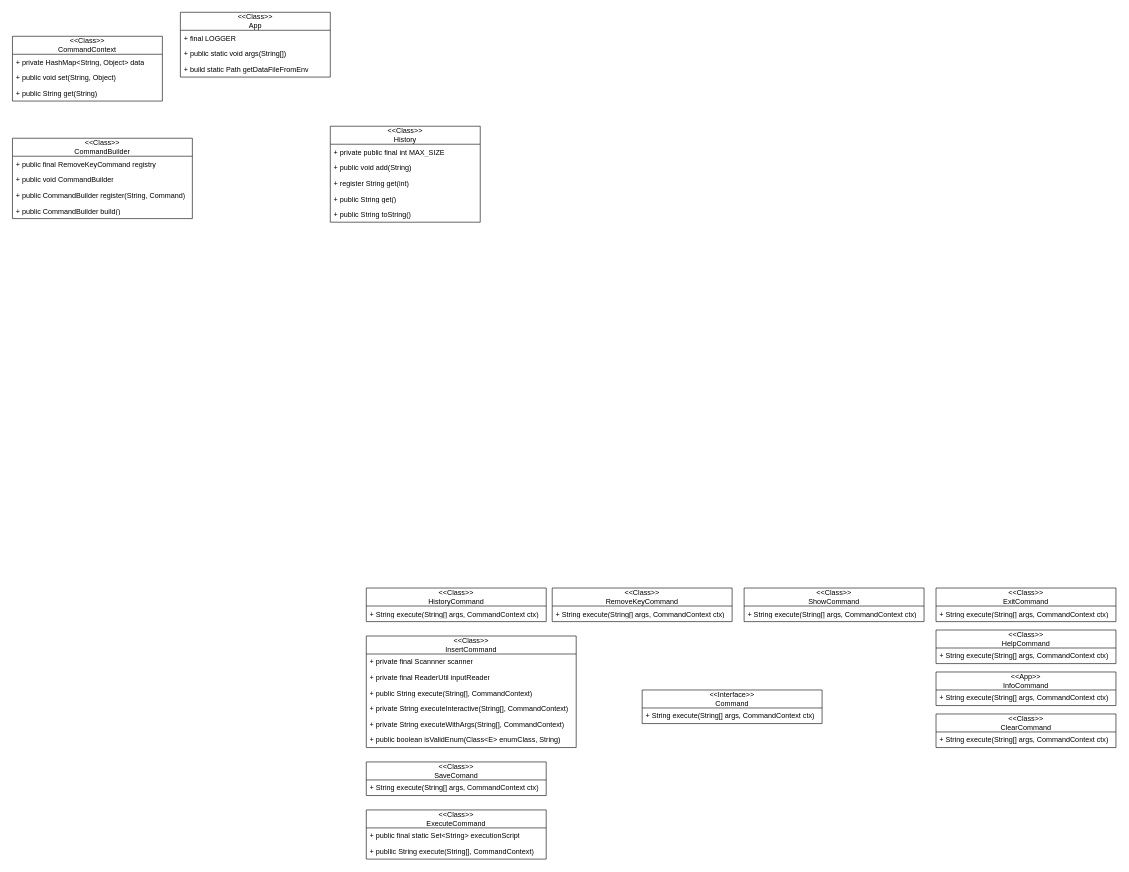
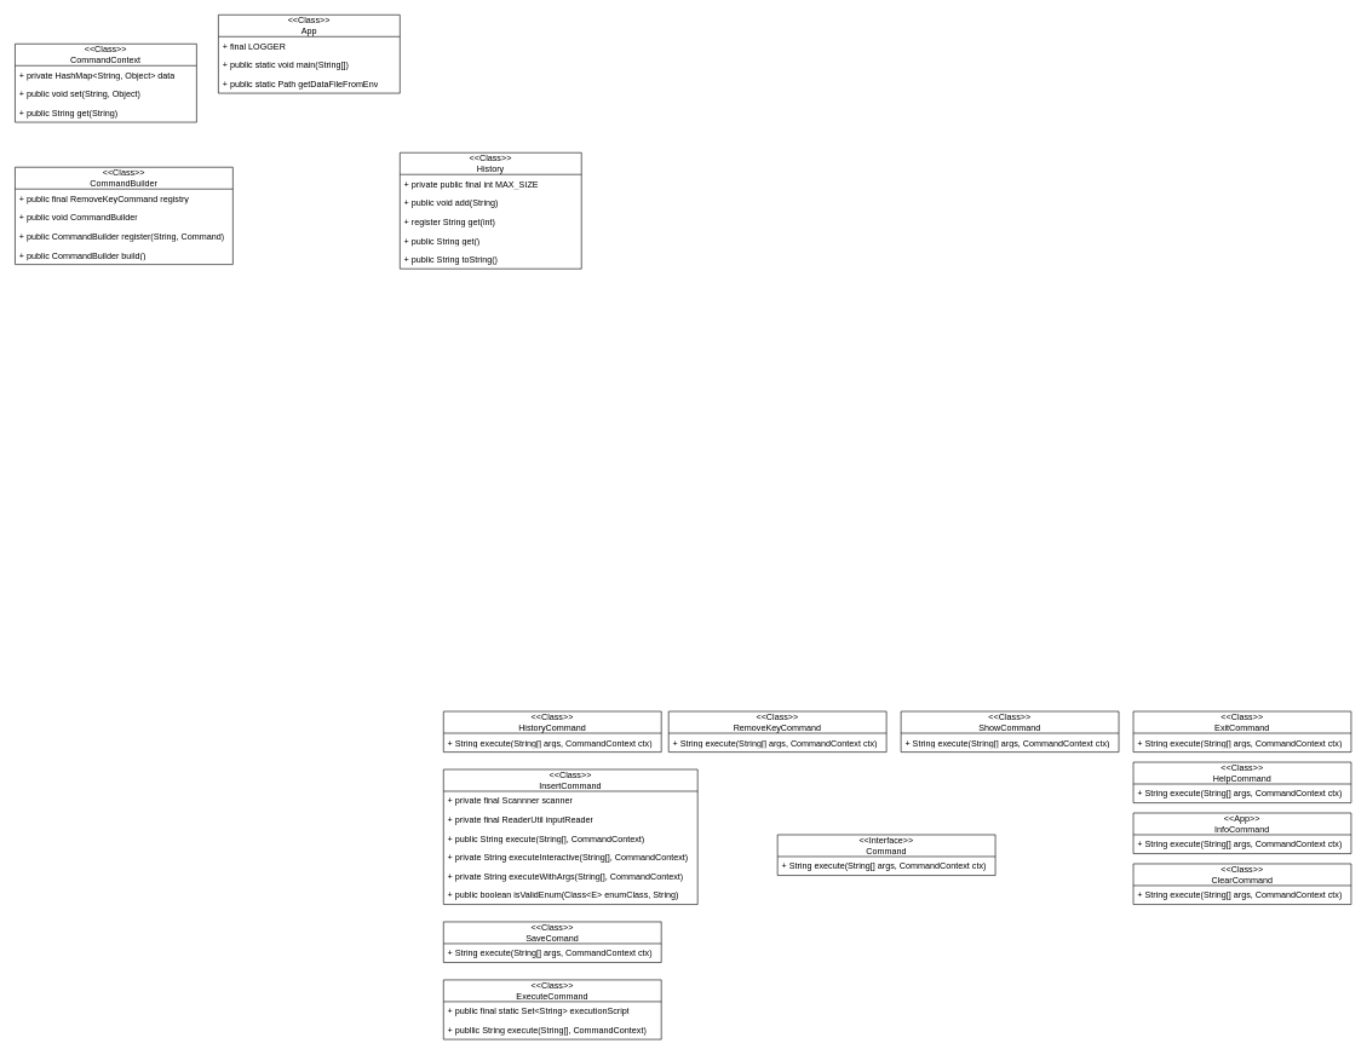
- <mxCell id="4" value="+ public static void args(String[])" style="text;strokeColor=none;fillColor=none;align=left;verticalAlign=top;spacingLeft=4;spacingRight=4;overflow=hidden;rotatable=0;points=[[0,0.5],[1,0.5]];portConstraint=eastwest;whiteSpace=wrap;html=1;" parent="2" vertex="1"><mxGeometry y="56" width="250" height="26" as="geometry" /></mxCell>
+ <mxCell id="4" value="+ public static void main(String[])" style="text;strokeColor=none;fillColor=none;align=left;verticalAlign=top;spacingLeft=4;spacingRight=4;overflow=hidden;rotatable=0;points=[[0,0.5],[1,0.5]];portConstraint=eastwest;whiteSpace=wrap;html=1;" parent="2" vertex="1"><mxGeometry y="56" width="250" height="26" as="geometry" /></mxCell>
- <mxCell id="5" value="+ build static Path getDataFileFromEnv" style="text;strokeColor=none;fillColor=none;align=left;verticalAlign=top;spacingLeft=4;spacingRight=4;overflow=hidden;rotatable=0;points=[[0,0.5],[1,0.5]];portConstraint=eastwest;whiteSpace=wrap;html=1;" parent="2" vertex="1"><mxGeometry y="82" width="250" height="26" as="geometry" /></mxCell>
+ <mxCell id="5" value="+ public static Path getDataFileFromEnv" style="text;strokeColor=none;fillColor=none;align=left;verticalAlign=top;spacingLeft=4;spacingRight=4;overflow=hidden;rotatable=0;points=[[0,0.5],[1,0.5]];portConstraint=eastwest;whiteSpace=wrap;html=1;" parent="2" vertex="1"><mxGeometry y="82" width="250" height="26" as="geometry" /></mxCell>
